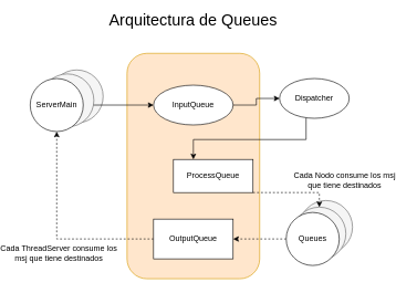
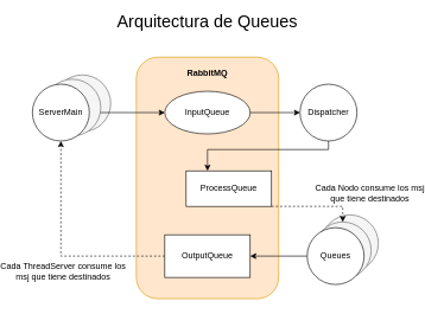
+ <mxCell id="17" value="&lt;b&gt;RabbitMQ&lt;/b&gt;" style="text;html=1;strokeColor=none;fillColor=none;align=center;verticalAlign=middle;whiteSpace=wrap;rounded=0;" vertex="1" parent="1"><mxGeometry x="250" y="88" width="60" height="30" as="geometry" /></mxCell>
- <mxCell id="8" value="Dispatcher" style="ellipse;whiteSpace=wrap;html=1;aspect=fixed;" vertex="1" parent="1"><mxGeometry x="410" y="118" width="105" height="60" as="geometry" /></mxCell>
+ <mxCell id="8" value="Dispatcher" style="ellipse;whiteSpace=wrap;html=1;aspect=fixed;" vertex="1" parent="1"><mxGeometry x="410" y="118" width="80" height="80" as="geometry" /></mxCell>
- <mxCell id="15" style="edgeStyle=orthogonalEdgeStyle;rounded=0;orthogonalLoop=1;jettySize=auto;html=1;dashed=1;" edge="1" parent="1" source="16" target="14"><mxGeometry relative="1" as="geometry" /></mxCell>
+ <mxCell id="15" style="edgeStyle=orthogonalEdgeStyle;rounded=0;orthogonalLoop=1;jettySize=auto;html=1;" edge="1" parent="1" source="16" target="14"><mxGeometry relative="1" as="geometry" /></mxCell>
